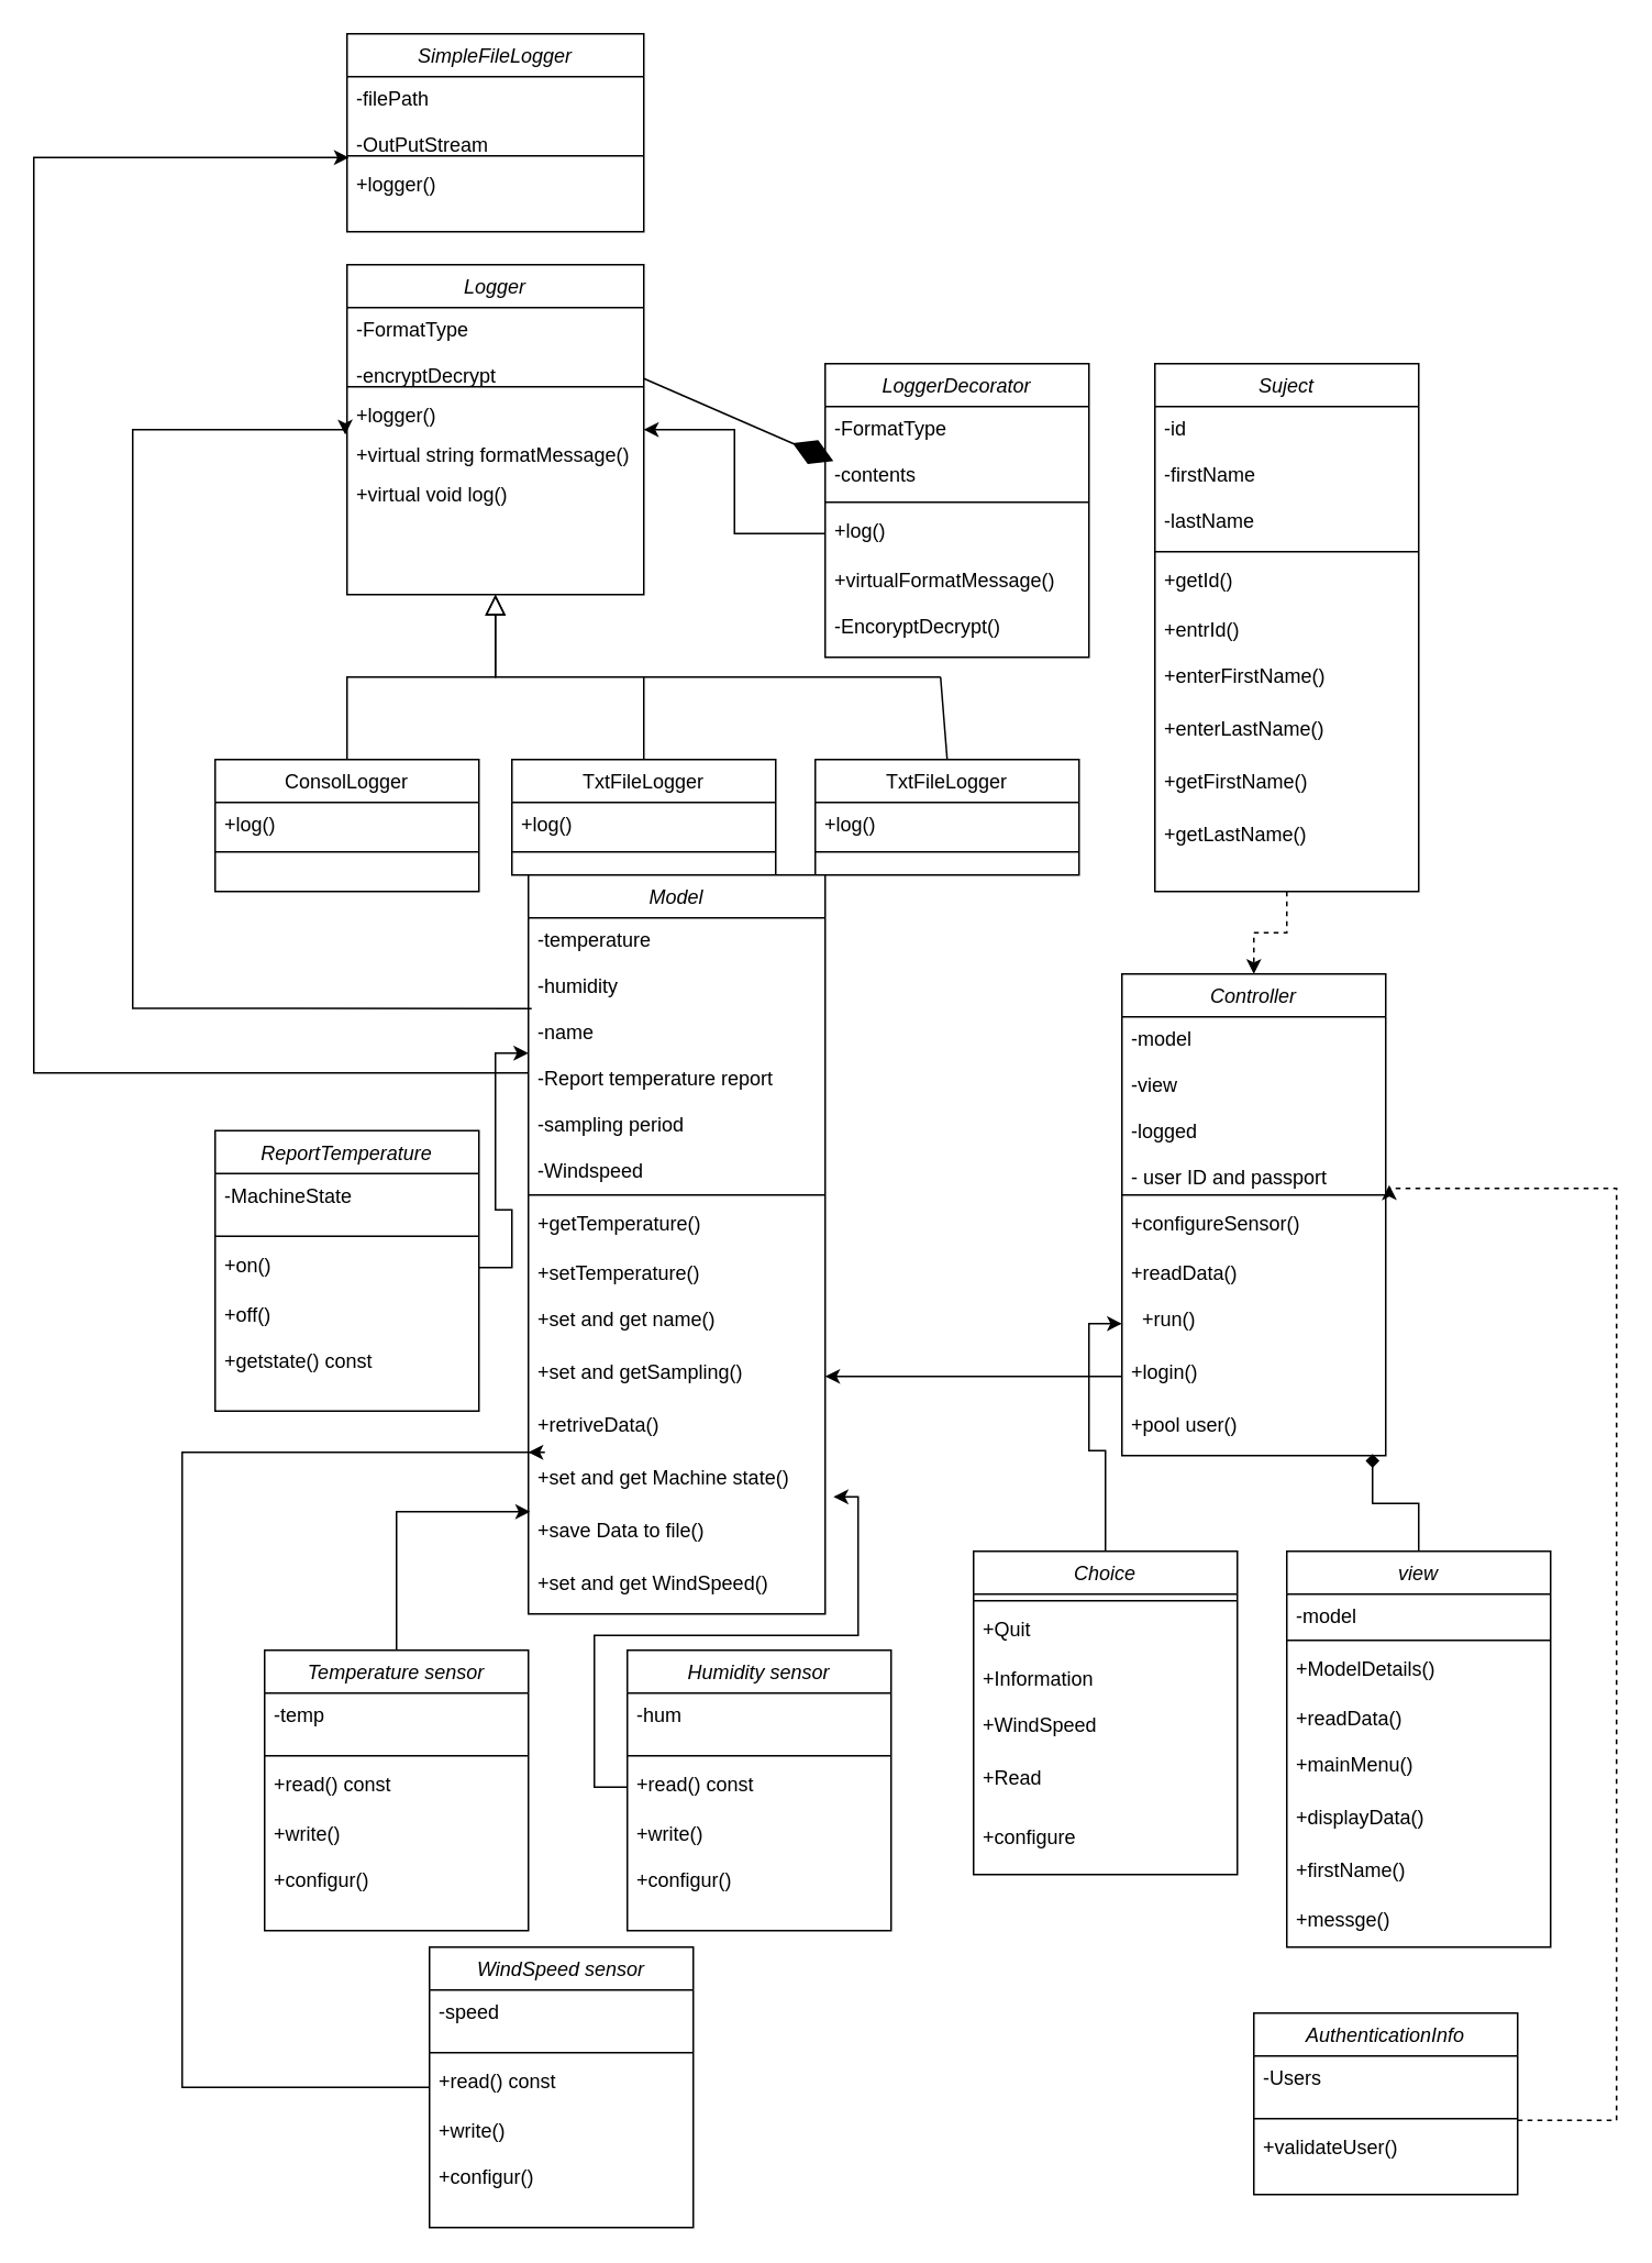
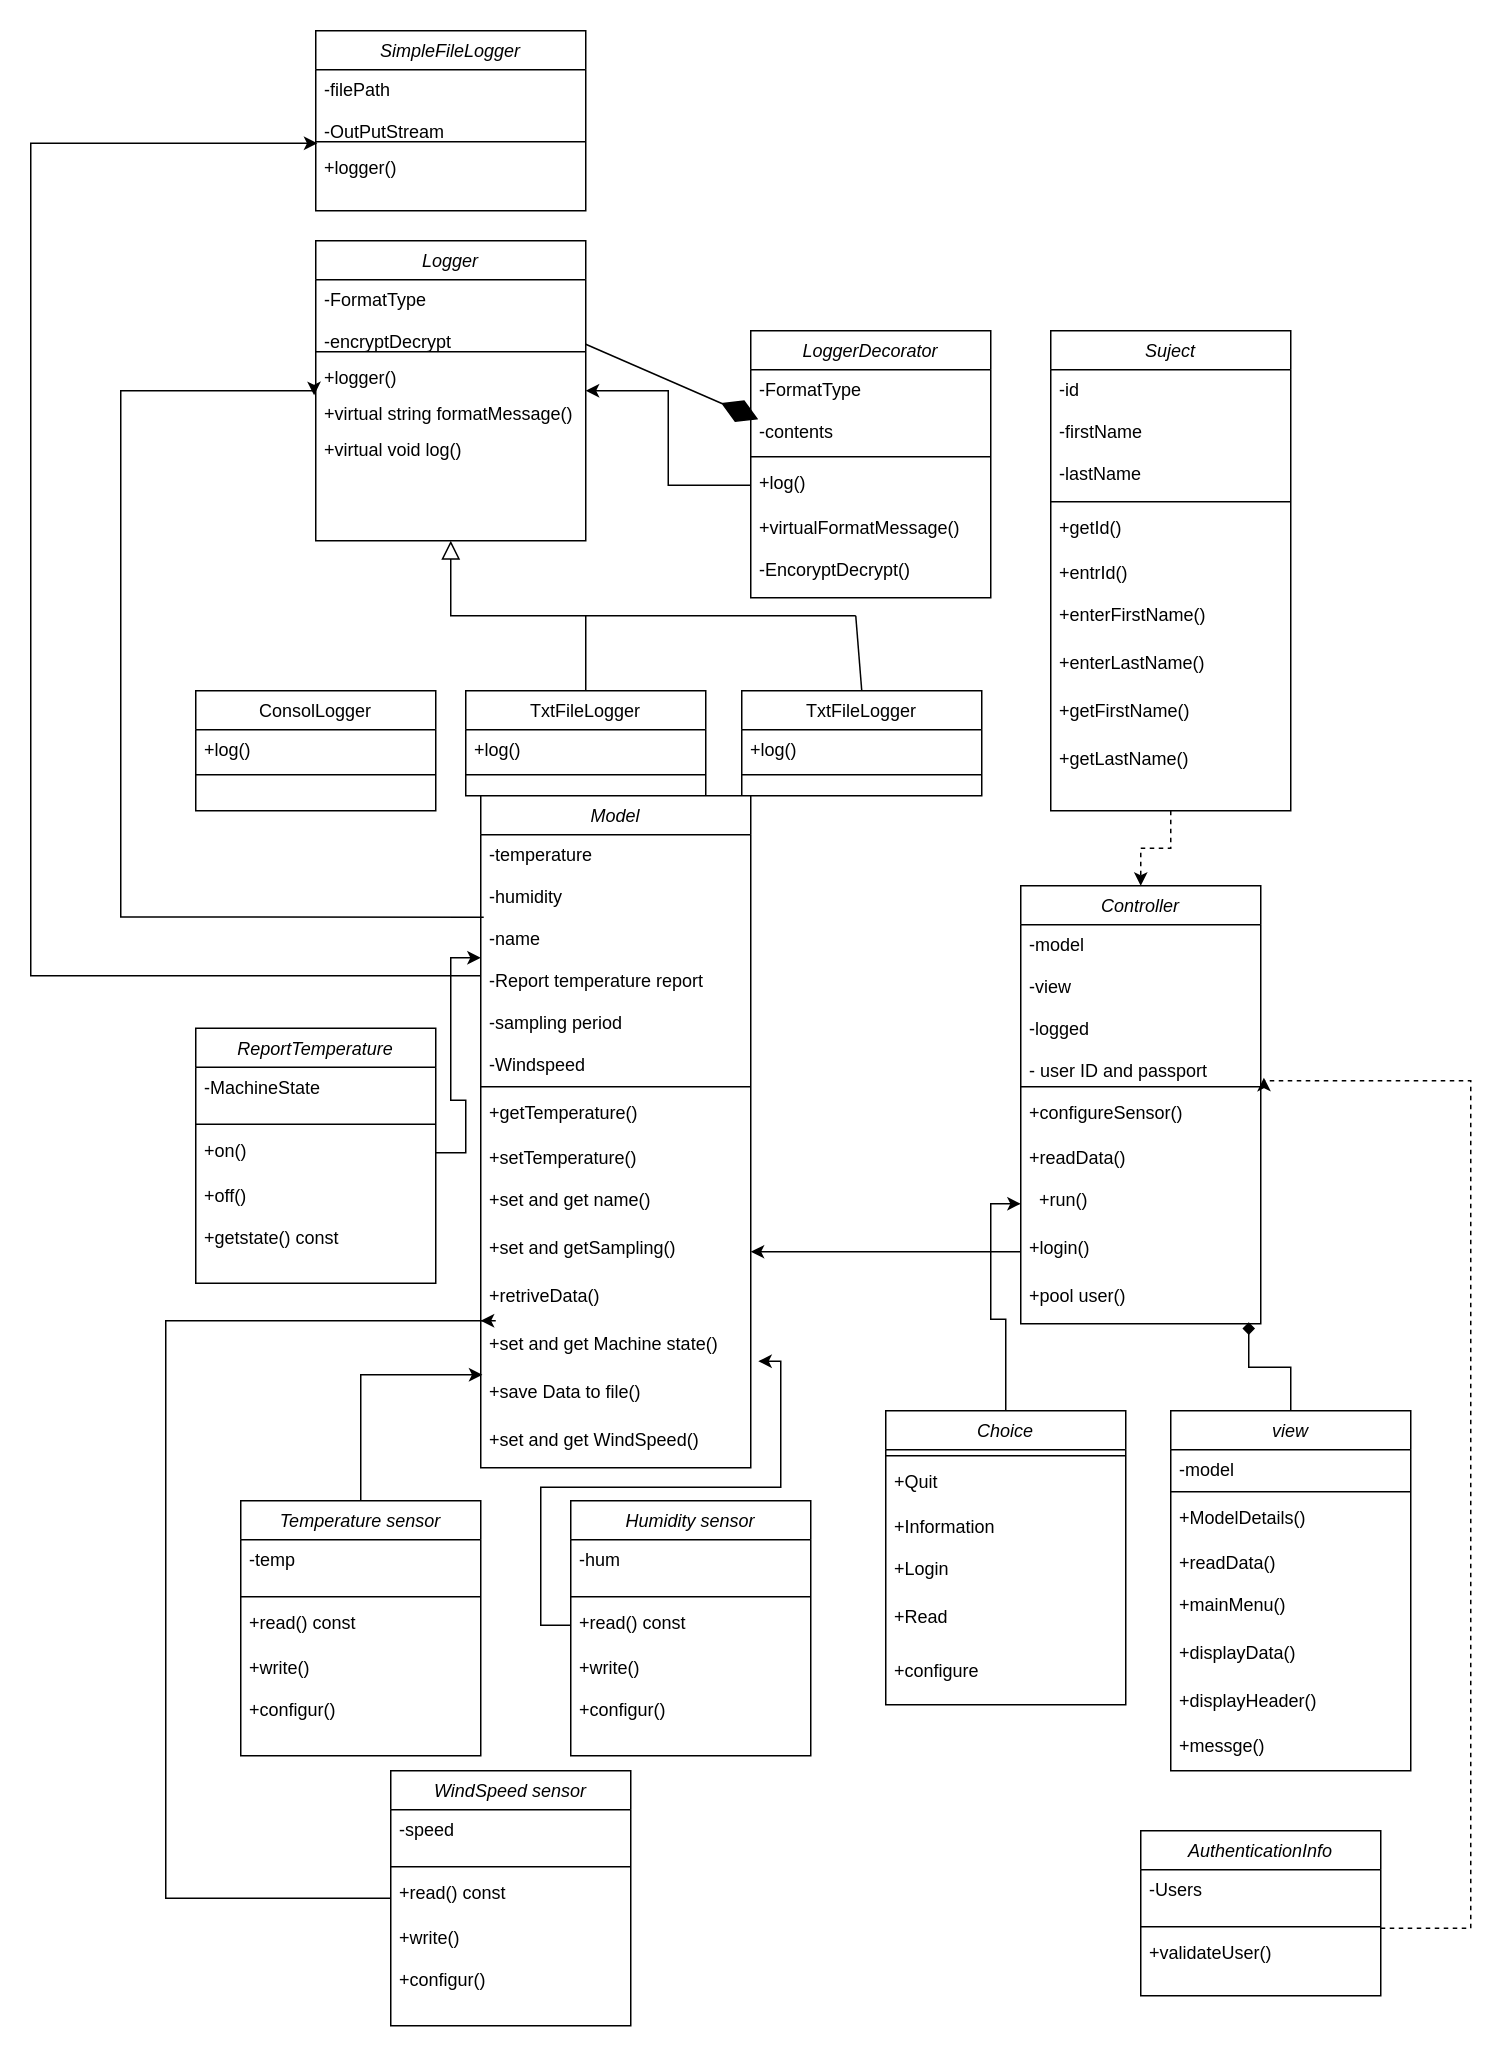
- <mxCell id="11" value="" style="endArrow=block;endSize=10;endFill=0;shadow=0;strokeWidth=1;rounded=0;edgeStyle=elbowEdgeStyle;elbow=vertical;" parent="1" source="8" target="2" edge="1"><mxGeometry width="160" relative="1" as="geometry"><mxPoint x="360" y="303" as="sourcePoint" /><mxPoint x="360" y="303" as="targetPoint" /></mxGeometry></mxCell>
- <mxCell id="76" value="+WindSpeed&#10;" style="text;align=left;verticalAlign=top;spacingLeft=4;spacingRight=4;overflow=hidden;rotatable=0;points=[[0,0.5],[1,0.5]];portConstraint=eastwest;" parent="72" vertex="1"><mxGeometry y="92" width="160" height="32" as="geometry" /></mxCell>
+ <mxCell id="76" value="+Login&#10;" style="text;align=left;verticalAlign=top;spacingLeft=4;spacingRight=4;overflow=hidden;rotatable=0;points=[[0,0.5],[1,0.5]];portConstraint=eastwest;" parent="72" vertex="1"><mxGeometry y="92" width="160" height="32" as="geometry" /></mxCell>
- <mxCell id="96" value="+firstName()" style="text;align=left;verticalAlign=top;spacingLeft=4;spacingRight=4;overflow=hidden;rotatable=0;points=[[0,0.5],[1,0.5]];portConstraint=eastwest;" parent="89" vertex="1"><mxGeometry y="180" width="160" height="30" as="geometry" /></mxCell>
+ <mxCell id="96" value="+displayHeader()" style="text;align=left;verticalAlign=top;spacingLeft=4;spacingRight=4;overflow=hidden;rotatable=0;points=[[0,0.5],[1,0.5]];portConstraint=eastwest;" parent="89" vertex="1"><mxGeometry y="180" width="160" height="30" as="geometry" /></mxCell>
